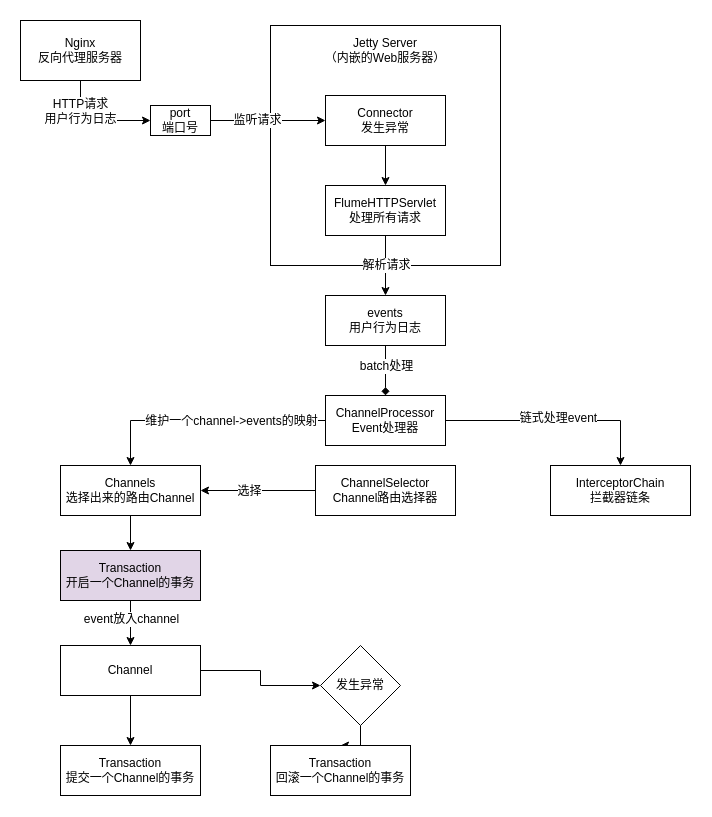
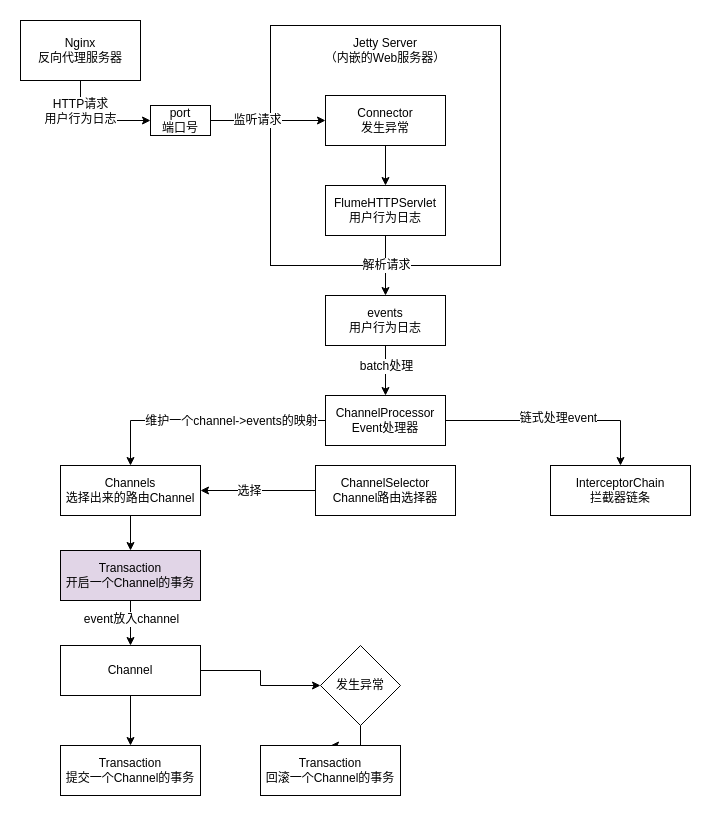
- <mxCell id="8" value="FlumeHTTPServlet&lt;br&gt;处理所有请求" style="rounded=0;whiteSpace=wrap;html=1;" vertex="1" parent="1"><mxGeometry x="325" y="185" width="120" height="50" as="geometry" /></mxCell>
+ <mxCell id="8" value="FlumeHTTPServlet&lt;br&gt;用户行为日志" style="rounded=0;whiteSpace=wrap;html=1;" vertex="1" parent="1"><mxGeometry x="325" y="185" width="120" height="50" as="geometry" /></mxCell>
- <mxCell id="15" style="edgeStyle=orthogonalEdgeStyle;rounded=0;orthogonalLoop=1;jettySize=auto;html=1;entryX=0.5;entryY=0;entryDx=0;entryDy=0;endArrow=diamond;" edge="1" parent="1" source="17" target="22"><mxGeometry relative="1" as="geometry" /></mxCell>
+ <mxCell id="15" style="edgeStyle=orthogonalEdgeStyle;rounded=0;orthogonalLoop=1;jettySize=auto;html=1;entryX=0.5;entryY=0;entryDx=0;entryDy=0;" edge="1" parent="1" source="17" target="22"><mxGeometry relative="1" as="geometry" /></mxCell>
- <mxCell id="37" value="Transaction&lt;br&gt;回滚一个Channel的事务" style="rounded=0;whiteSpace=wrap;html=1;" vertex="1" parent="1"><mxGeometry x="270" y="745" width="140" height="50" as="geometry" /></mxCell>
+ <mxCell id="37" value="Transaction&lt;br&gt;回滚一个Channel的事务" style="rounded=0;whiteSpace=wrap;html=1;" vertex="1" parent="1"><mxGeometry x="260" y="745" width="140" height="50" as="geometry" /></mxCell>
